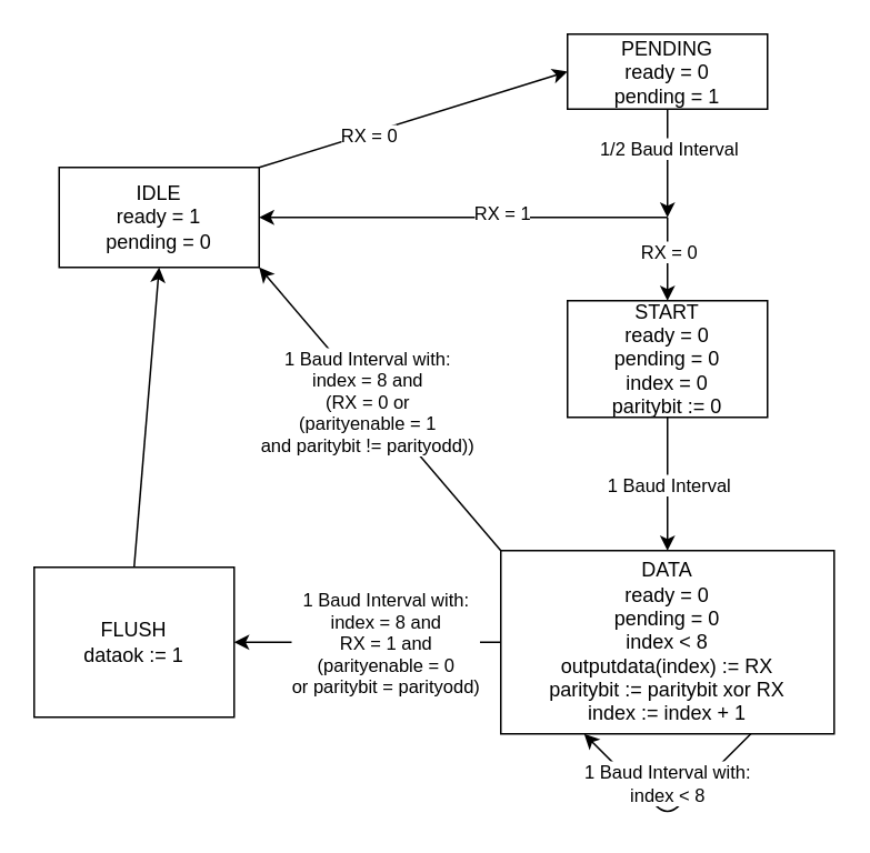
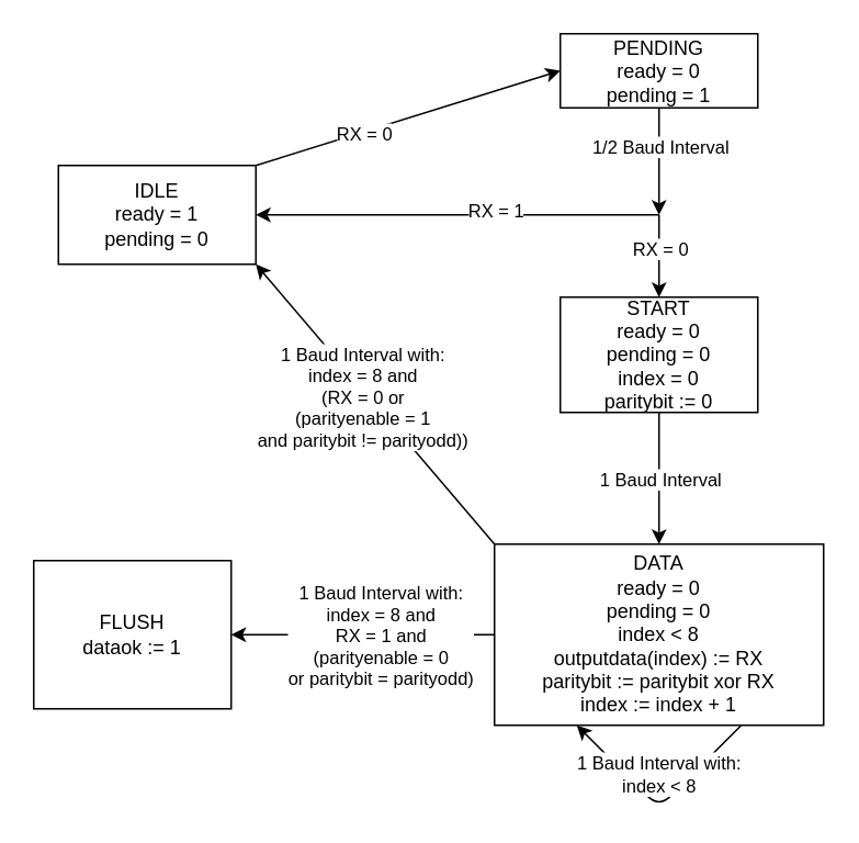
- <mxCell id="21" value="" style="endArrow=classic;html=1;entryX=0.5;entryY=1;entryDx=0;entryDy=0;exitX=0.5;exitY=0;exitDx=0;exitDy=0;" edge="1" parent="1" source="6" target="2"><mxGeometry width="50" height="50" relative="1" as="geometry"><mxPoint x="360" y="150" as="sourcePoint" /><mxPoint x="410" y="100" as="targetPoint" /></mxGeometry></mxCell>
